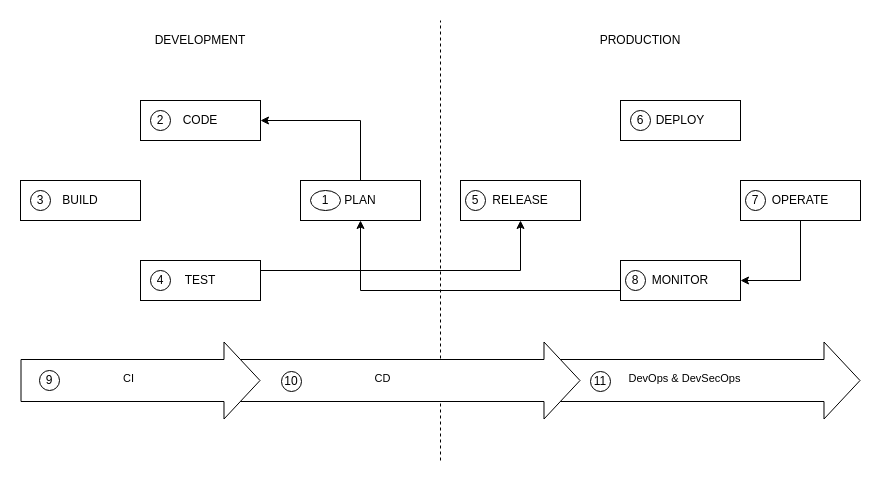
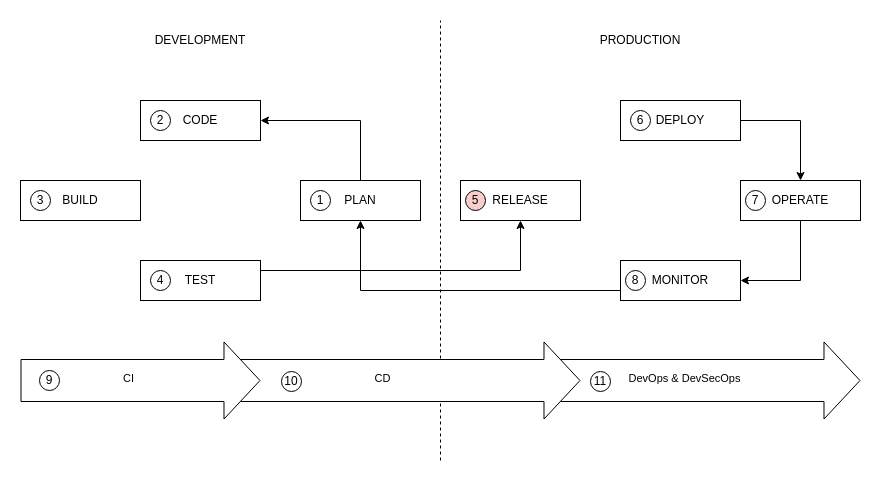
+ <mxCell id="14" style="edgeStyle=orthogonalEdgeStyle;rounded=0;orthogonalLoop=1;jettySize=auto;html=1;entryX=0.5;entryY=0;entryDx=0;entryDy=0;" edge="1" parent="1" source="15" target="17"><mxGeometry relative="1" as="geometry"><Array as="points"><mxPoint x="800" y="120" /></Array></mxGeometry></mxCell>
- <mxCell id="24" value="1" style="ellipse;whiteSpace=wrap;html=1;aspect=fixed;" vertex="1" parent="1"><mxGeometry x="310" y="190" width="30" height="20" as="geometry" /></mxCell>
+ <mxCell id="24" value="1" style="ellipse;whiteSpace=wrap;html=1;aspect=fixed;" vertex="1" parent="1"><mxGeometry x="310" y="190" width="20" height="20" as="geometry" /></mxCell>
- <mxCell id="28" value="5" style="ellipse;whiteSpace=wrap;html=1;aspect=fixed;" vertex="1" parent="1"><mxGeometry x="465" y="190" width="20" height="20" as="geometry" /></mxCell>
+ <mxCell id="28" value="5" style="ellipse;whiteSpace=wrap;html=1;aspect=fixed;fillColor=#f8cecc;" vertex="1" parent="1"><mxGeometry x="465" y="190" width="20" height="20" as="geometry" /></mxCell>
